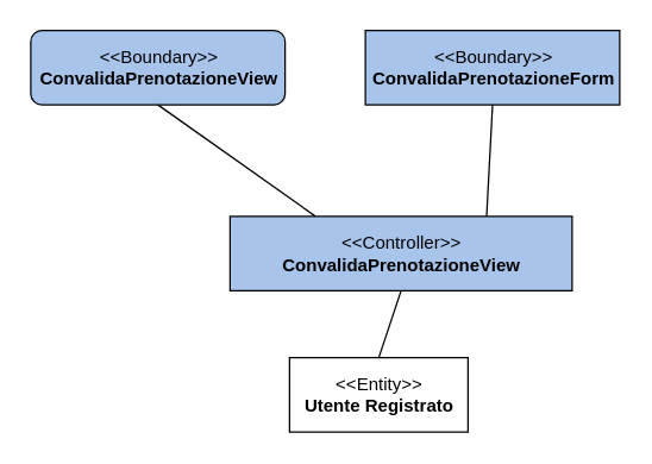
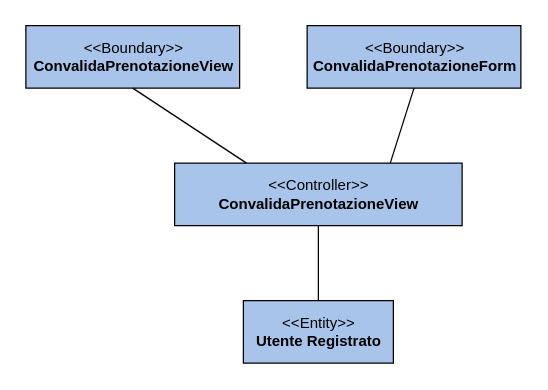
- <mxCell id="4" value="&amp;lt;&amp;lt;Boundary&amp;gt;&amp;gt;&lt;br&gt;&lt;div&gt;&lt;b&gt;ConvalidaPrenotazioneView&lt;/b&gt;&lt;br&gt;&lt;/div&gt;" style="html=1;fillColor=#A9C4EB;rounded=1;" vertex="1" parent="1"><mxGeometry x="20" y="20" width="171" height="50" as="geometry" /></mxCell>
+ <mxCell id="4" value="&amp;lt;&amp;lt;Boundary&amp;gt;&amp;gt;&lt;br&gt;&lt;div&gt;&lt;b&gt;ConvalidaPrenotazioneView&lt;/b&gt;&lt;br&gt;&lt;/div&gt;" style="html=1;fillColor=#A9C4EB;" vertex="1" parent="1"><mxGeometry x="20" y="20" width="171" height="50" as="geometry" /></mxCell>
- <mxCell id="3" value="&amp;lt;&amp;lt;Controller&amp;gt;&amp;gt;&lt;br&gt;&lt;div&gt;&lt;b&gt;ConvalidaPrenotazioneView&lt;/b&gt;&lt;br&gt;&lt;/div&gt;" style="html=1;fillColor=#A9C4EB;" vertex="1" parent="1"><mxGeometry x="154" y="145" width="230" height="50" as="geometry" /></mxCell>
+ <mxCell id="3" value="&amp;lt;&amp;lt;Controller&amp;gt;&amp;gt;&lt;br&gt;&lt;div&gt;&lt;b&gt;ConvalidaPrenotazioneView&lt;/b&gt;&lt;br&gt;&lt;/div&gt;" style="html=1;fillColor=#A9C4EB;" vertex="1" parent="1"><mxGeometry x="139" y="130" width="230" height="50" as="geometry" /></mxCell>
- <mxCell id="2" value="&amp;lt;&amp;lt;Entity&amp;gt;&amp;gt;&lt;br&gt;&lt;div&gt;&lt;b&gt;Utente Registrato&lt;/b&gt;&lt;br&gt;&lt;/div&gt;" style="html=1;fillColor=#ffffff;" vertex="1" parent="1"><mxGeometry x="194" y="240" width="120" height="50" as="geometry" /></mxCell>
+ <mxCell id="2" value="&amp;lt;&amp;lt;Entity&amp;gt;&amp;gt;&lt;br&gt;&lt;div&gt;&lt;b&gt;Utente Registrato&lt;/b&gt;&lt;br&gt;&lt;/div&gt;" style="html=1;fillColor=#A9C4EB;" vertex="1" parent="1"><mxGeometry x="194" y="240" width="120" height="50" as="geometry" /></mxCell>
